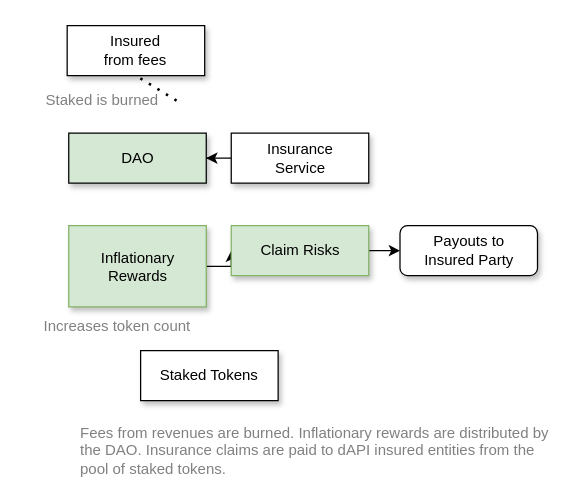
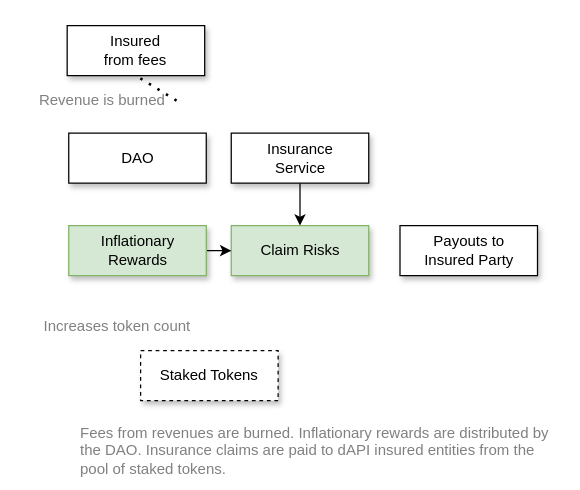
- <mxCell id="11" value="Staked is burned" style="text;html=1;align=center;verticalAlign=middle;resizable=0;points=[];autosize=1;fontSize=12;fontColor=#808080;" vertex="1" parent="1"><mxGeometry x="20.75" y="70" width="120" height="20" as="geometry" /></mxCell>
+ <mxCell id="11" value="Revenue is burned" style="text;html=1;align=center;verticalAlign=middle;resizable=0;points=[];autosize=1;fontSize=12;fontColor=#808080;" vertex="1" parent="1"><mxGeometry x="20.75" y="70" width="120" height="20" as="geometry" /></mxCell>
- <mxCell id="15" value="DAO" style="rounded=0;whiteSpace=wrap;html=1;shadow=1;fillColor=#d5e8d4;" vertex="1" parent="1"><mxGeometry x="54.5" y="106" width="110" height="40" as="geometry" /></mxCell>
+ <mxCell id="15" value="DAO" style="rounded=0;whiteSpace=wrap;html=1;shadow=1;" vertex="1" parent="1"><mxGeometry x="54.5" y="106" width="110" height="40" as="geometry" /></mxCell>
- <mxCell id="12" value="" style="edgeStyle=orthogonalEdgeStyle;rounded=0;orthogonalLoop=1;jettySize=auto;html=1;strokeColor=#000000;strokeWidth=1;fontSize=12;fontColor=#808080;" edge="1" parent="1" source="13" target="15"><mxGeometry relative="1" as="geometry" /></mxCell>
+ <mxCell id="12" value="" style="edgeStyle=orthogonalEdgeStyle;rounded=0;orthogonalLoop=1;jettySize=auto;html=1;strokeColor=#000000;strokeWidth=1;fontSize=12;fontColor=#808080;" edge="1" parent="1" source="13" target="5"><mxGeometry relative="1" as="geometry" /></mxCell>
- <mxCell id="4" value="" style="edgeStyle=orthogonalEdgeStyle;rounded=0;orthogonalLoop=1;jettySize=auto;html=1;strokeWidth=1;fontSize=12;fontColor=#000000;" parent="1" source="5" target="8" edge="1"><mxGeometry relative="1" as="geometry" /></mxCell>
- <mxCell id="8" value="Payouts to &lt;br&gt;Insured Party" style="whiteSpace=wrap;html=1;shadow=1;rounded=1;" parent="1" vertex="1"><mxGeometry x="319.5" y="180" width="110" height="40" as="geometry" /></mxCell>
+ <mxCell id="8" value="Payouts to &lt;br&gt;Insured Party" style="rounded=0;whiteSpace=wrap;html=1;shadow=1;" parent="1" vertex="1"><mxGeometry x="319.5" y="180" width="110" height="40" as="geometry" /></mxCell>
- <mxCell id="3" value="Inflationary Rewards" style="rounded=0;whiteSpace=wrap;html=1;shadow=1;fillColor=#d5e8d4;strokeColor=#82b366;" parent="1" vertex="1"><mxGeometry x="54.5" y="180" width="110" height="65" as="geometry" /></mxCell>
+ <mxCell id="3" value="Inflationary Rewards" style="rounded=0;whiteSpace=wrap;html=1;shadow=1;fillColor=#d5e8d4;strokeColor=#82b366;" parent="1" vertex="1"><mxGeometry x="54.5" y="180" width="110" height="40" as="geometry" /></mxCell>
- <mxCell id="6" value="Staked Tokens" style="rounded=0;whiteSpace=wrap;html=1;shadow=1;" parent="1" vertex="1"><mxGeometry x="112" y="280" width="110" height="40" as="geometry" /></mxCell>
+ <mxCell id="6" value="Staked Tokens" style="rounded=0;whiteSpace=wrap;html=1;shadow=1;dashed=1;" parent="1" vertex="1"><mxGeometry x="112" y="280" width="110" height="40" as="geometry" /></mxCell>
